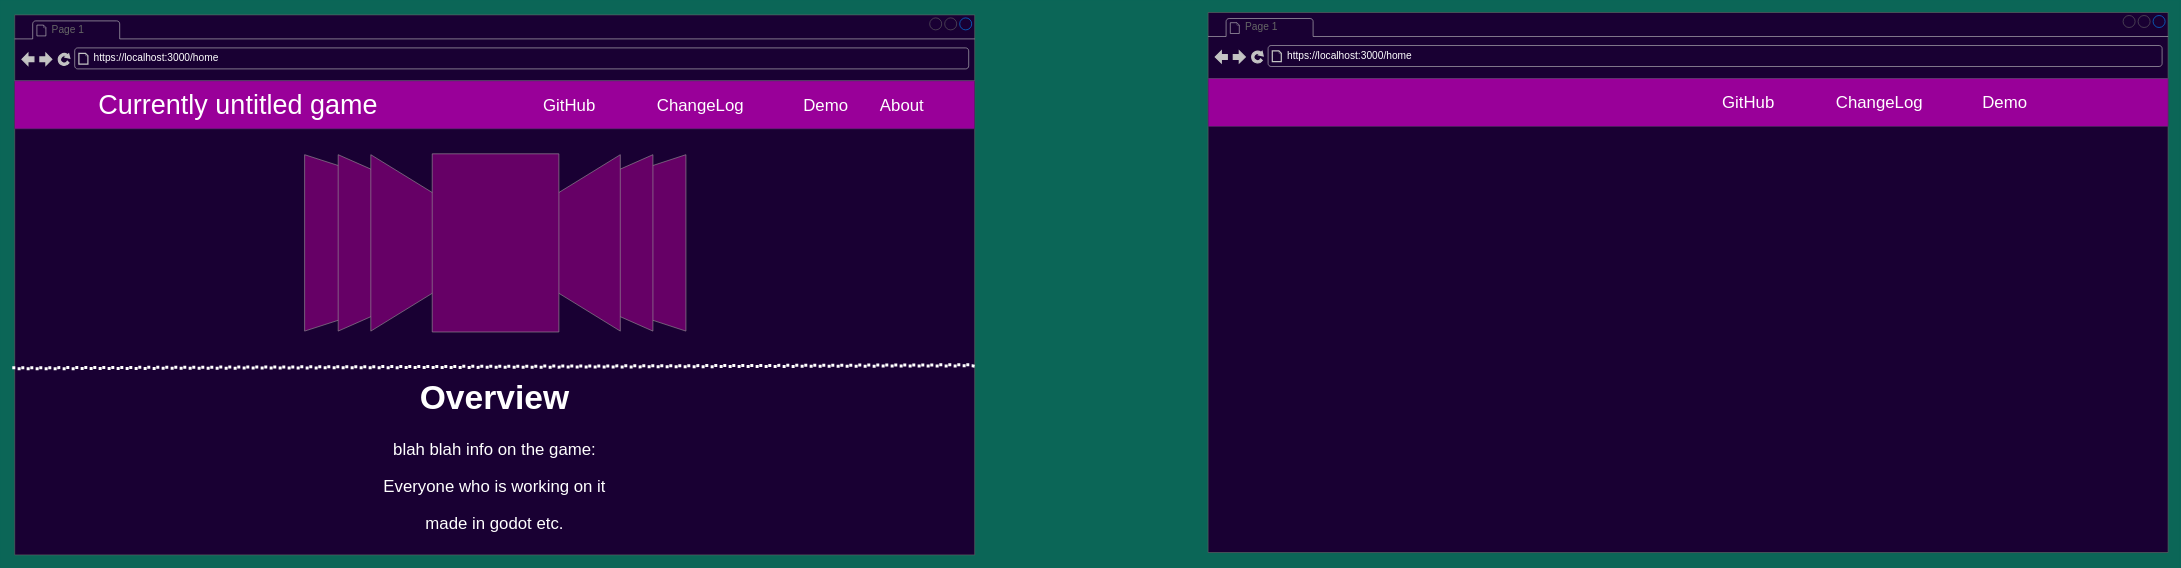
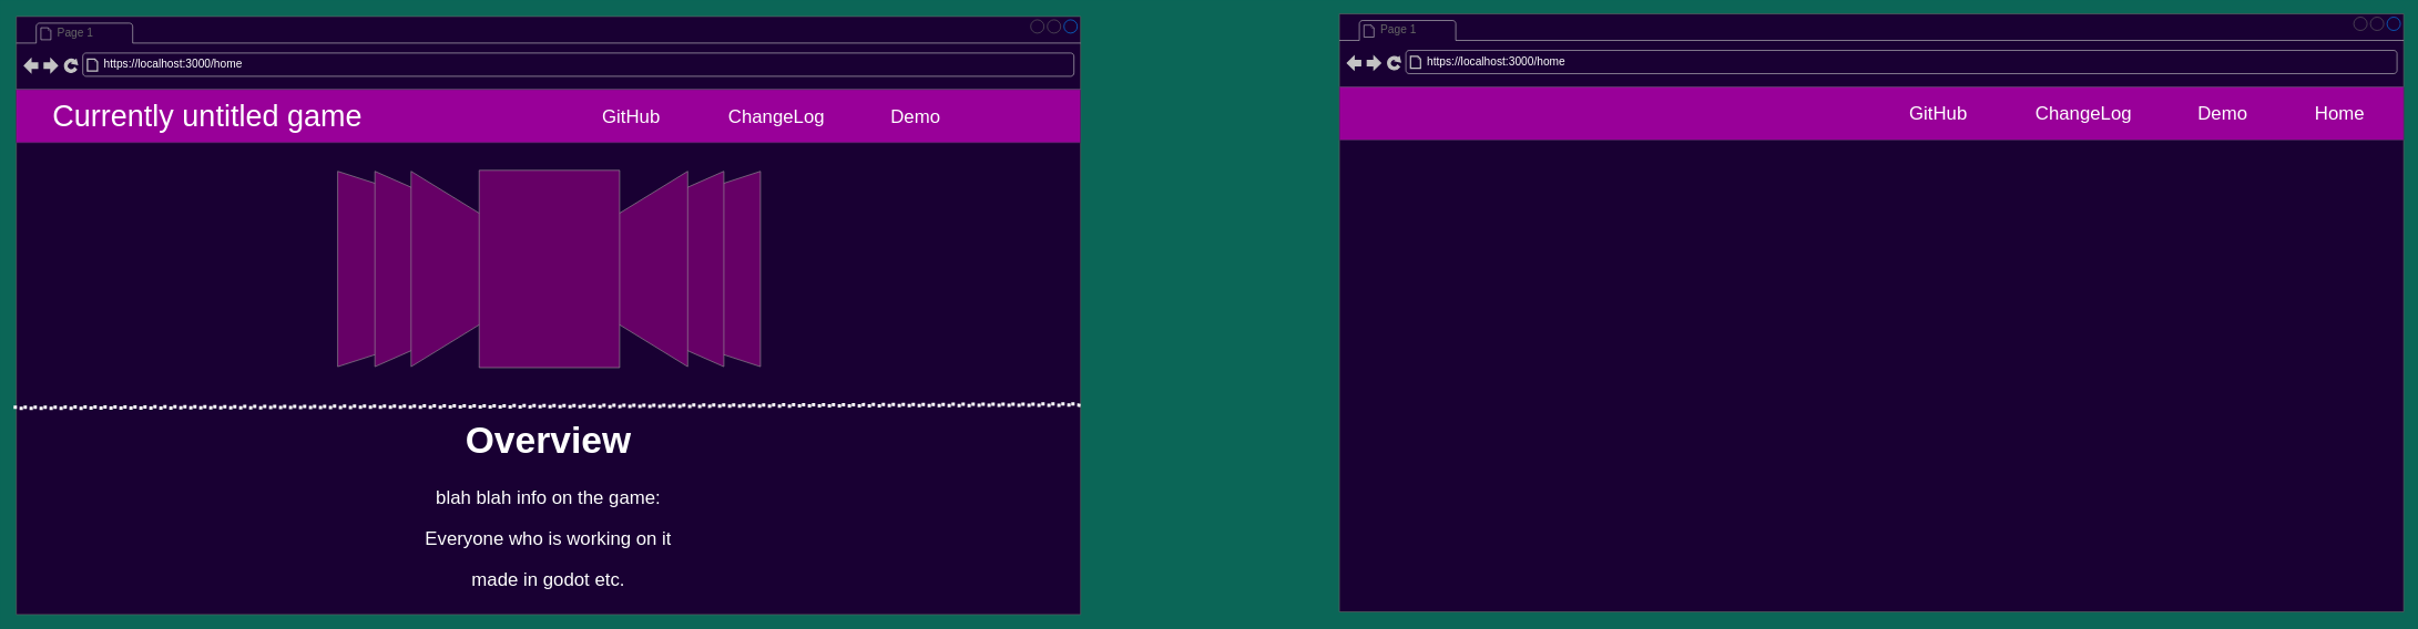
+ <mxCell id="19" value="Home" style="text;html=1;strokeColor=none;fillColor=none;align=center;verticalAlign=middle;whiteSpace=wrap;rounded=0;fontSize=28;fontColor=#FFFFFF;" vertex="1" parent="12"><mxGeometry x="1474" y="135" width="60" height="30" as="geometry" /></mxCell>
- <mxCell id="11" value="Currently untitled game" style="text;html=1;strokeColor=none;fillColor=none;align=center;verticalAlign=middle;whiteSpace=wrap;rounded=0;fontSize=45;fontColor=#FFFFFF;" parent="7" vertex="1"><mxGeometry x="129" y="147" width="535" height="54" as="geometry" /></mxCell>
+ <mxCell id="11" value="Currently untitled game" style="text;html=1;strokeColor=none;fillColor=none;align=center;verticalAlign=middle;whiteSpace=wrap;rounded=0;fontSize=45;fontColor=#FFFFFF;" parent="7" vertex="1"><mxGeometry x="44" y="147" width="535" height="54" as="geometry" /></mxCell>
- <mxCell id="9" value="About" style="text;html=1;strokeColor=none;fillColor=none;align=center;verticalAlign=middle;whiteSpace=wrap;rounded=0;fontSize=28;fontColor=#FFFFFF;" parent="7" vertex="1"><mxGeometry x="1452" y="159" width="102" height="30" as="geometry" /></mxCell>
